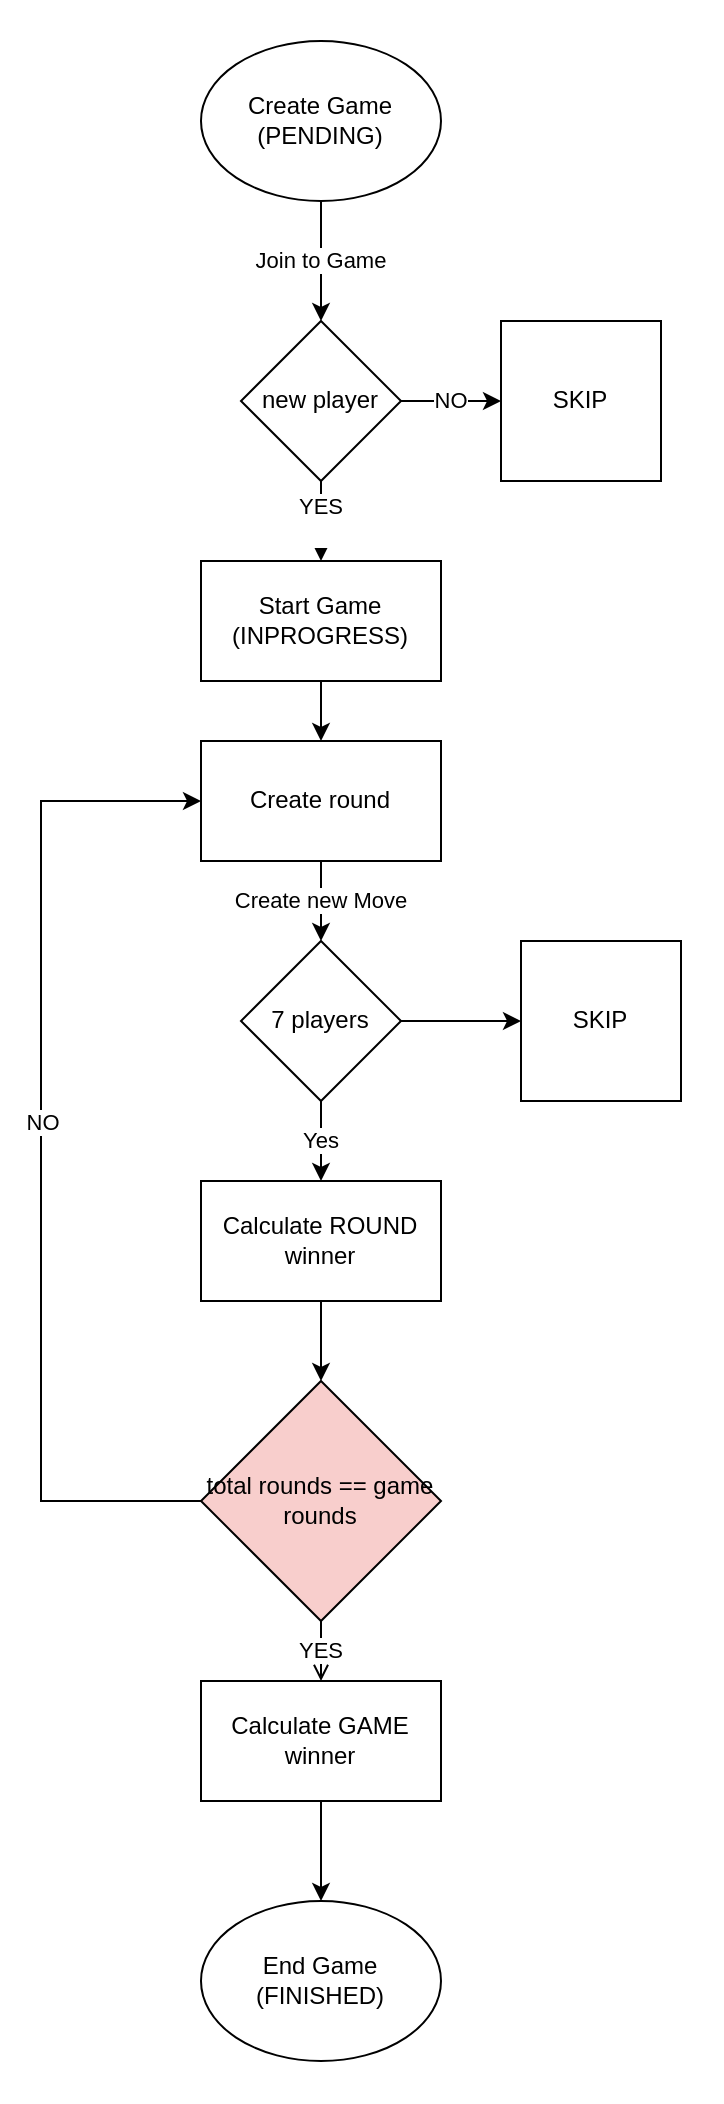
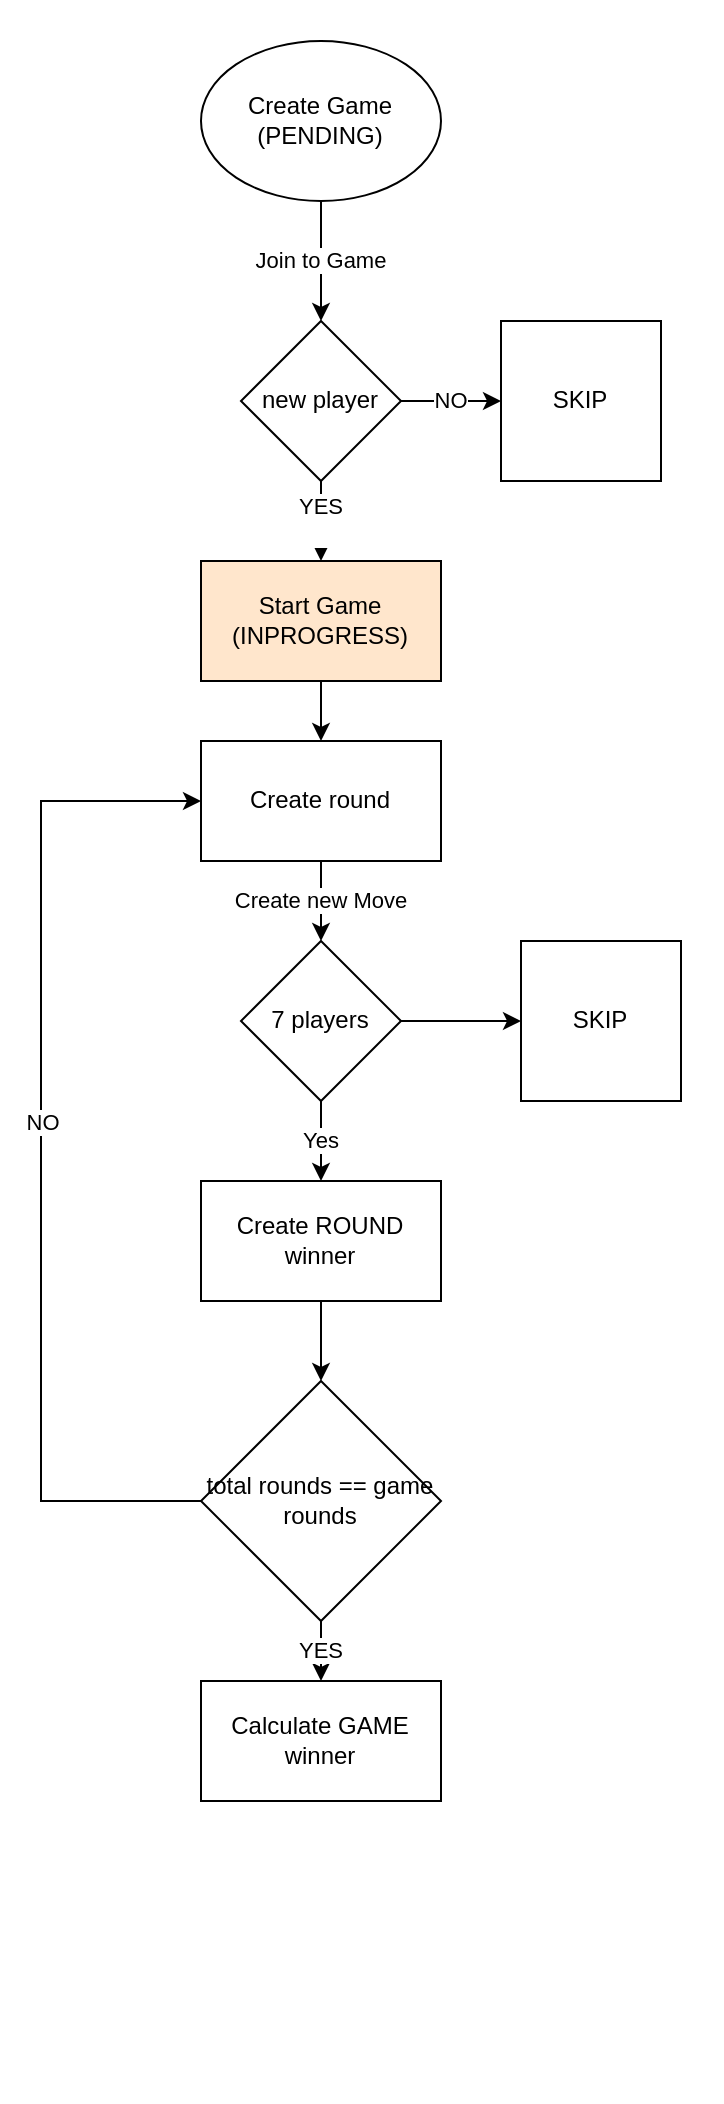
- <mxCell id="9" value="&lt;div&gt;Start Game&lt;/div&gt;&lt;div&gt;(INPROGRESS)&lt;/div&gt;" style="rounded=0;whiteSpace=wrap;html=1;" vertex="1" parent="1"><mxGeometry x="100" y="280" width="120" height="60" as="geometry" /></mxCell>
+ <mxCell id="9" value="&lt;div&gt;Start Game&lt;/div&gt;&lt;div&gt;(INPROGRESS)&lt;/div&gt;" style="rounded=0;whiteSpace=wrap;html=1;fillColor=#ffe6cc;" vertex="1" parent="1"><mxGeometry x="100" y="280" width="120" height="60" as="geometry" /></mxCell>
- <mxCell id="15" value="&lt;div&gt;Calculate ROUND winner&lt;/div&gt;" style="rounded=0;whiteSpace=wrap;html=1;" vertex="1" parent="1"><mxGeometry x="100" y="590" width="120" height="60" as="geometry" /></mxCell>
+ <mxCell id="15" value="&lt;div&gt;Create ROUND winner&lt;/div&gt;" style="rounded=0;whiteSpace=wrap;html=1;" vertex="1" parent="1"><mxGeometry x="100" y="590" width="120" height="60" as="geometry" /></mxCell>
- <mxCell id="21" value="total rounds == game rounds" style="rhombus;whiteSpace=wrap;html=1;fillColor=#f8cecc;" vertex="1" parent="1"><mxGeometry x="100" y="690" width="120" height="120" as="geometry" /></mxCell>
+ <mxCell id="21" value="total rounds == game rounds" style="rhombus;whiteSpace=wrap;html=1;" vertex="1" parent="1"><mxGeometry x="100" y="690" width="120" height="120" as="geometry" /></mxCell>
- <mxCell id="20" value="YES" style="edgeStyle=orthogonalEdgeStyle;rounded=0;orthogonalLoop=1;jettySize=auto;html=1;endArrow=open;" edge="1" parent="1" source="21" target="23"><mxGeometry relative="1" as="geometry" /></mxCell>
+ <mxCell id="20" value="YES" style="edgeStyle=orthogonalEdgeStyle;rounded=0;orthogonalLoop=1;jettySize=auto;html=1;" edge="1" parent="1" source="21" target="23"><mxGeometry relative="1" as="geometry" /></mxCell>
- <mxCell id="22" style="edgeStyle=orthogonalEdgeStyle;rounded=0;orthogonalLoop=1;jettySize=auto;html=1;" edge="1" parent="1" source="23" target="24"><mxGeometry relative="1" as="geometry" /></mxCell>
- <mxCell id="24" value="&lt;div&gt;End Game&lt;/div&gt;&lt;div&gt;(FINISHED)&lt;br&gt;&lt;/div&gt;" style="ellipse;whiteSpace=wrap;html=1;" vertex="1" parent="1"><mxGeometry x="100" y="950" width="120" height="80" as="geometry" /></mxCell>
